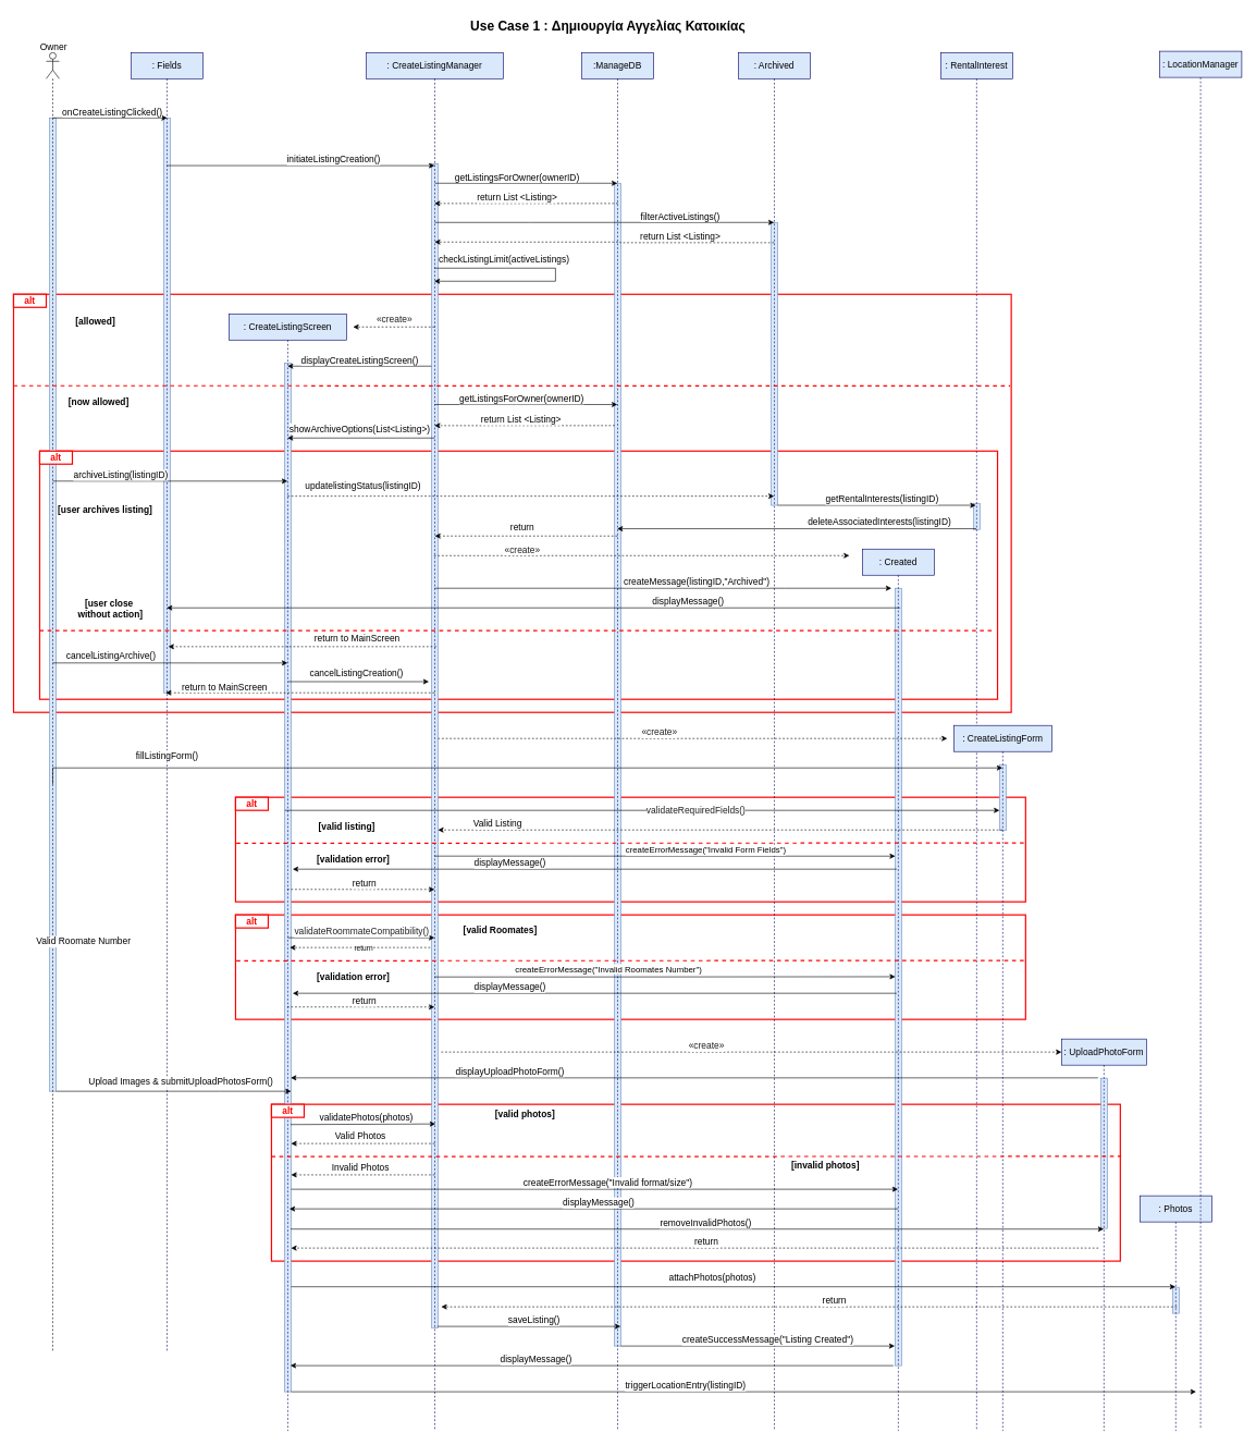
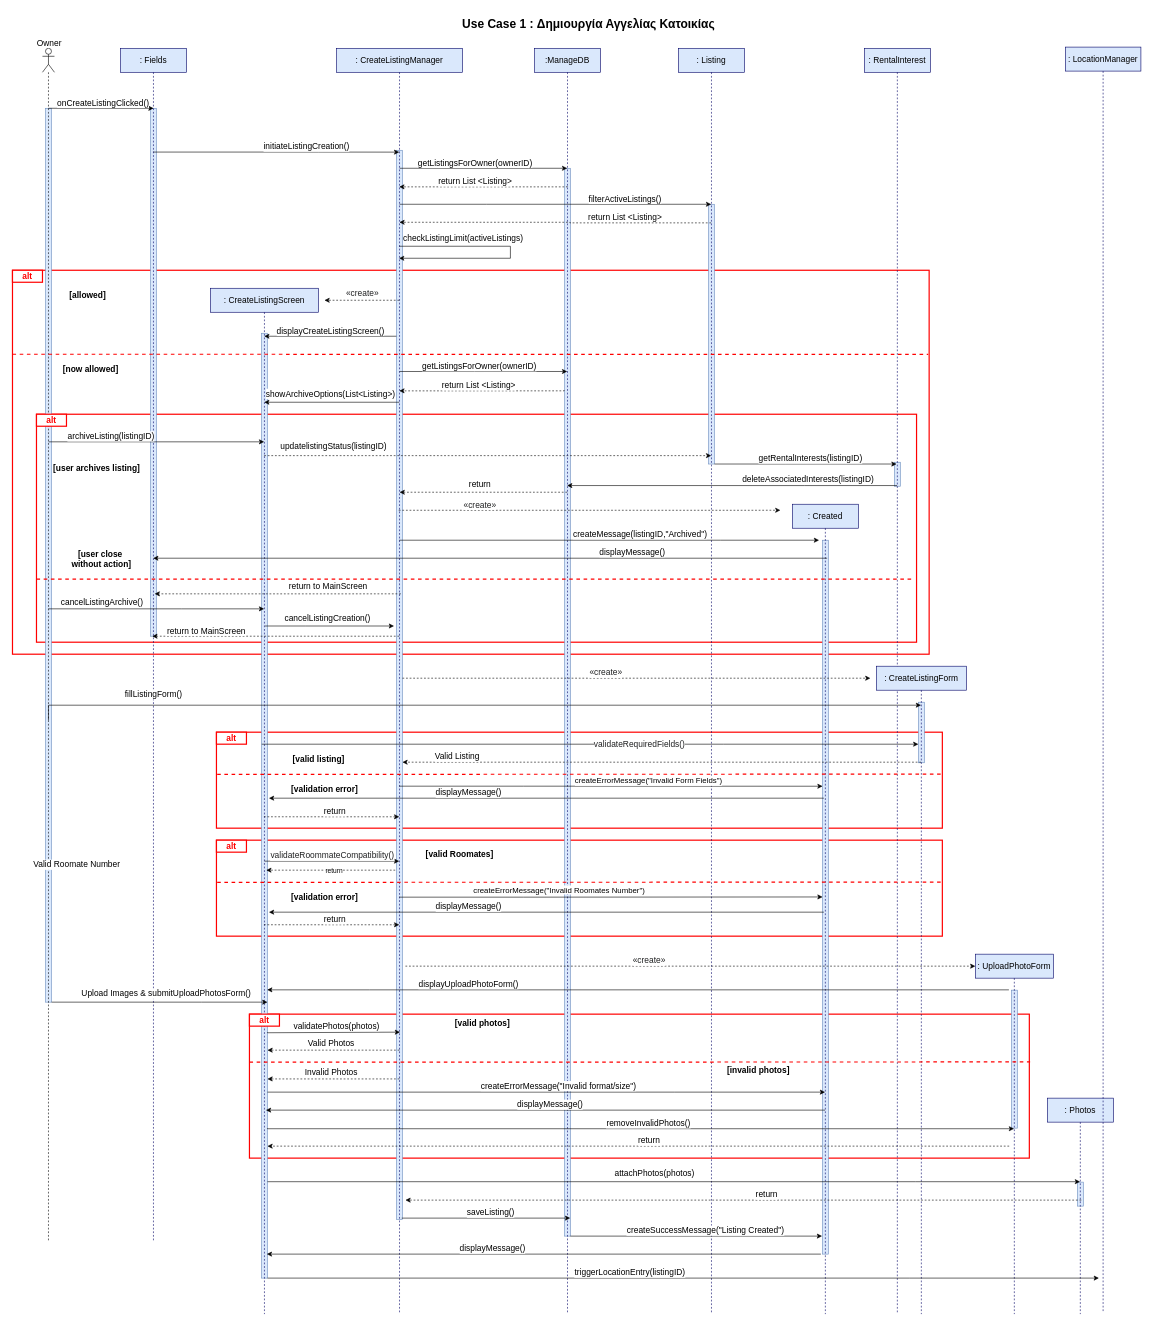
- <mxCell id="153" value="Use Case 1 : Δημιουργία Αγγελίας Κατοικίας" style="text;html=1;align=center;verticalAlign=middle;resizable=0;points=[];autosize=1;strokeColor=none;fillColor=none;fontSize=20;fontStyle=1" parent="1" vertex="1"><mxGeometry x="710" y="20" width="440" height="36" as="geometry" /></mxCell>
+ <mxCell id="153" value="Use Case 1 : Δημιουργία Αγγελίας Κατοικίας" style="text;html=1;align=center;verticalAlign=middle;resizable=0;points=[];autosize=1;strokeColor=none;fillColor=none;fontSize=20;fontStyle=1" parent="1" vertex="1"><mxGeometry x="760" y="20" width="440" height="36" as="geometry" /></mxCell>
- <mxCell id="24" value=": Archived" style="shape=umlLifeline;perimeter=lifelinePerimeter;whiteSpace=wrap;html=1;container=1;dropTarget=0;collapsible=0;recursiveResize=0;outlineConnect=0;portConstraint=eastwest;newEdgeStyle={&quot;curved&quot;:0,&quot;rounded&quot;:0};fillColor=#dae8fc;strokeColor=#000066;fontSize=14;" parent="1" vertex="1"><mxGeometry x="1130.17" y="80" width="110" height="2110" as="geometry" /></mxCell>
+ <mxCell id="24" value=": Listing" style="shape=umlLifeline;perimeter=lifelinePerimeter;whiteSpace=wrap;html=1;container=1;dropTarget=0;collapsible=0;recursiveResize=0;outlineConnect=0;portConstraint=eastwest;newEdgeStyle={&quot;curved&quot;:0,&quot;rounded&quot;:0};fillColor=#dae8fc;strokeColor=#000066;fontSize=14;" parent="1" vertex="1"><mxGeometry x="1130.17" y="80" width="110" height="2110" as="geometry" /></mxCell>
